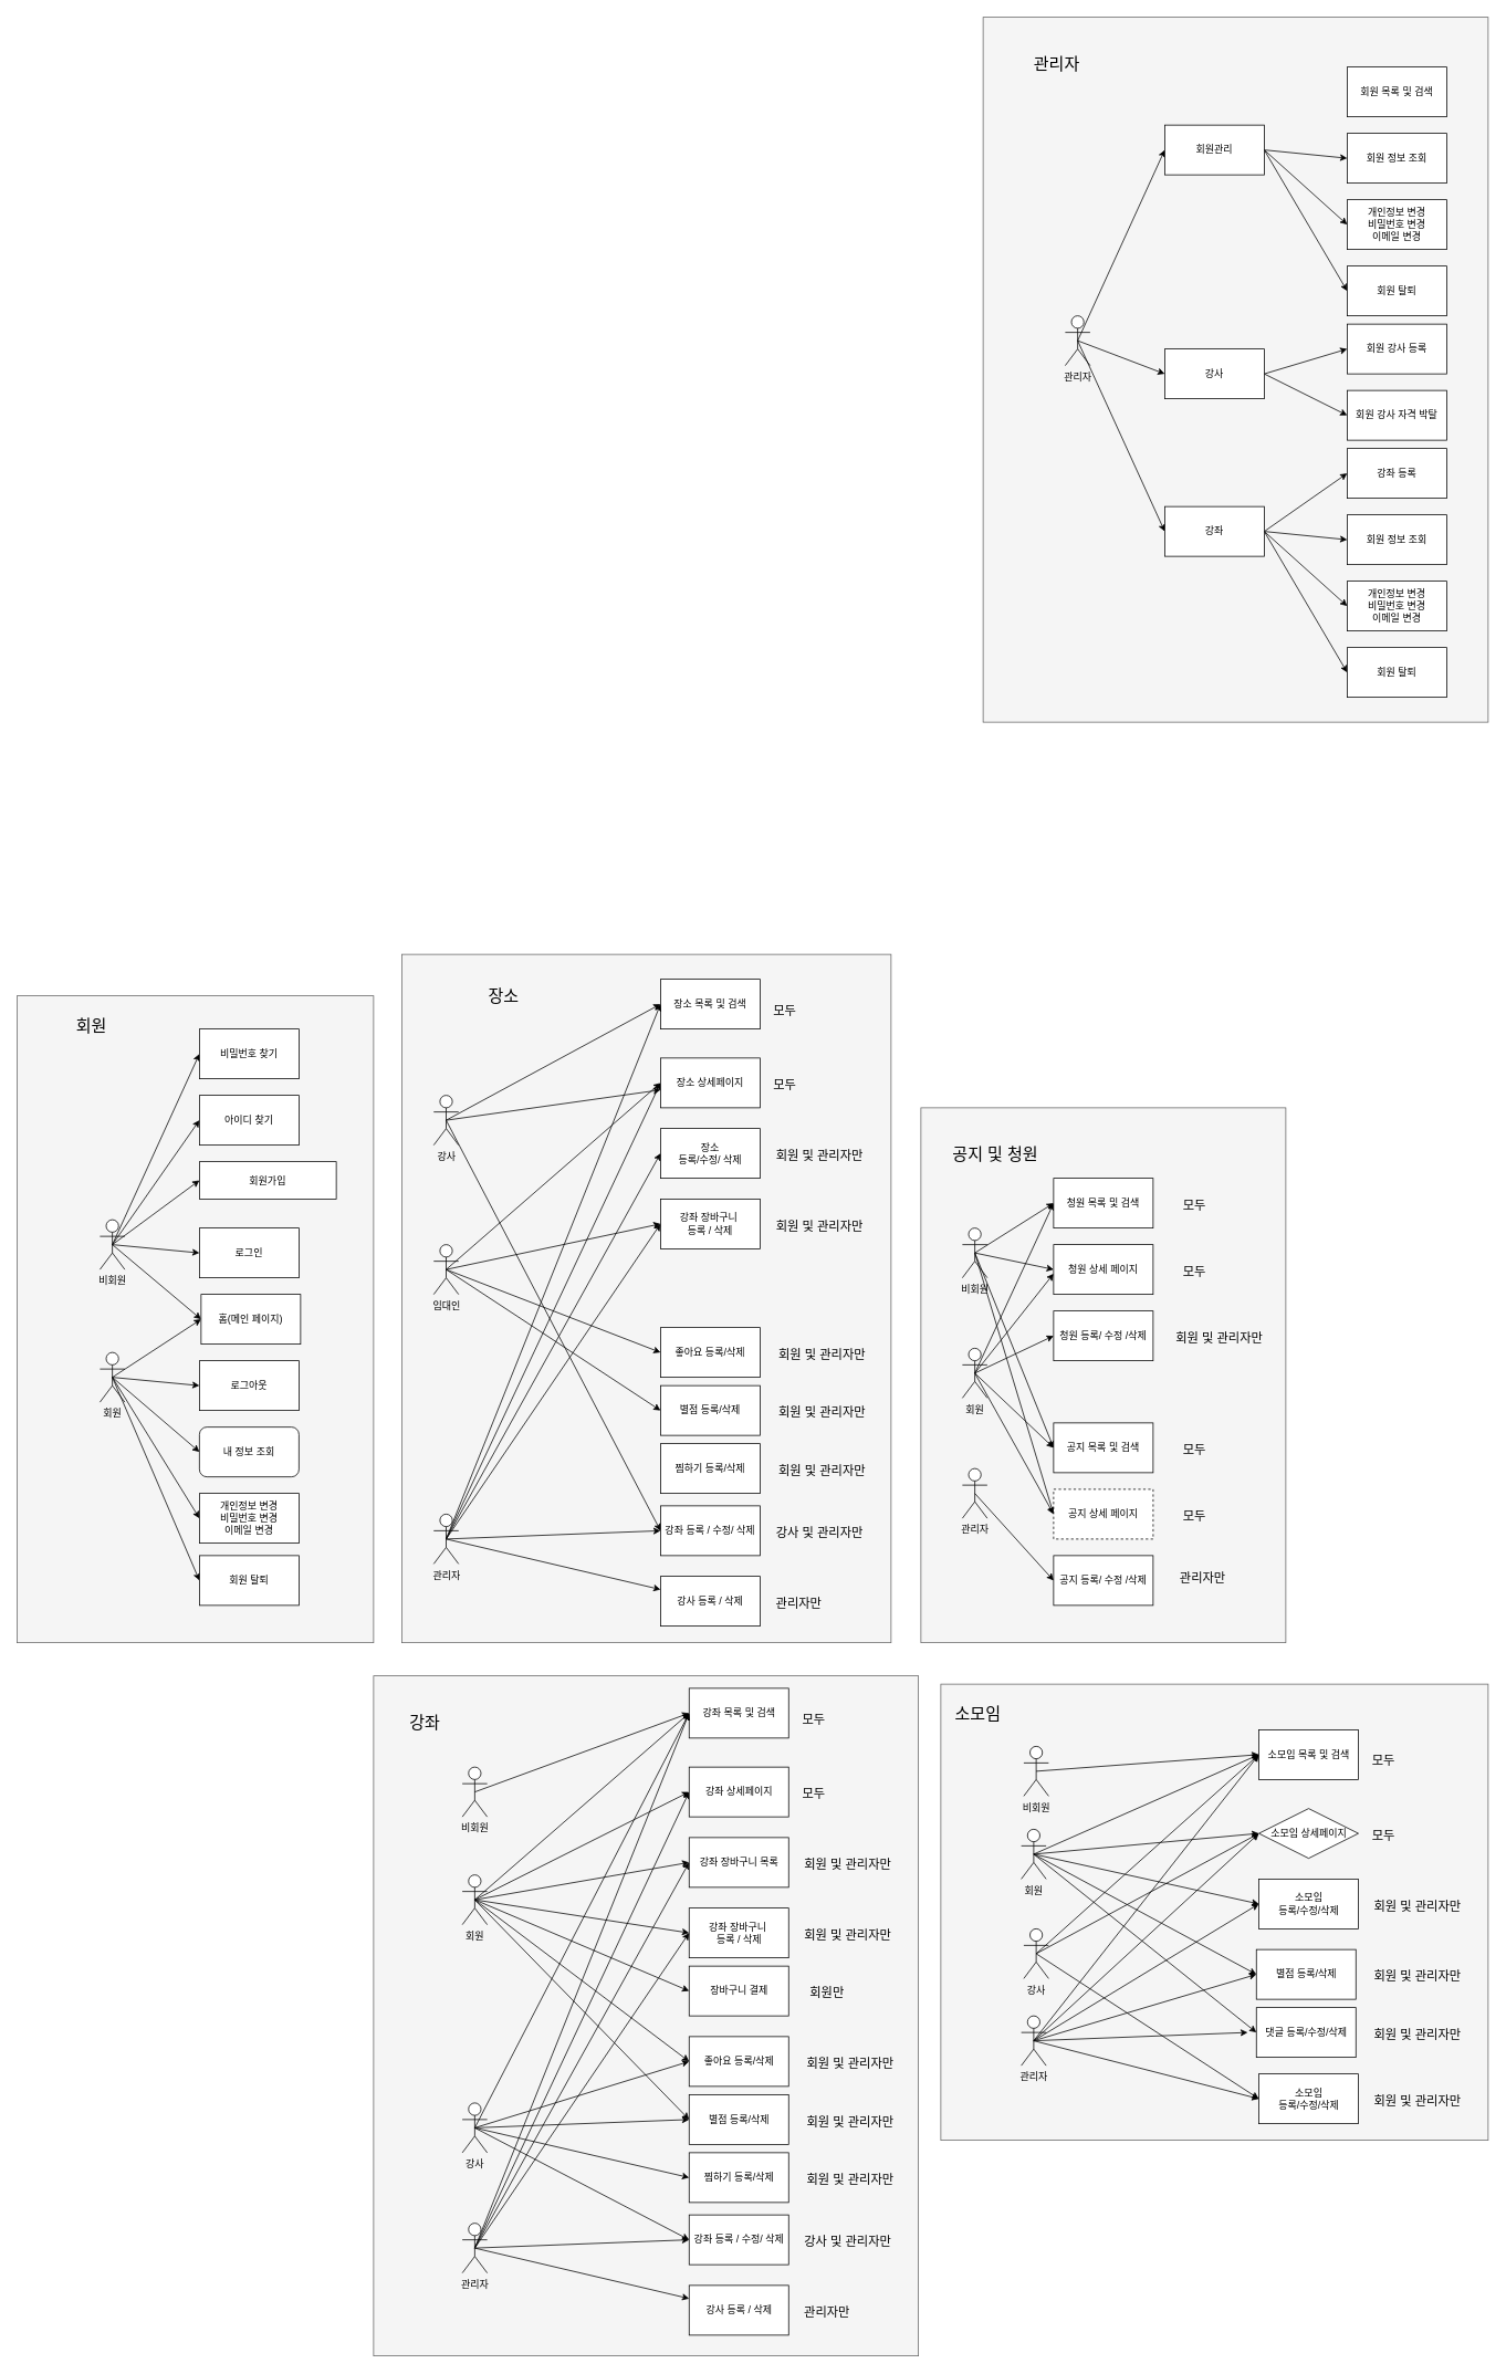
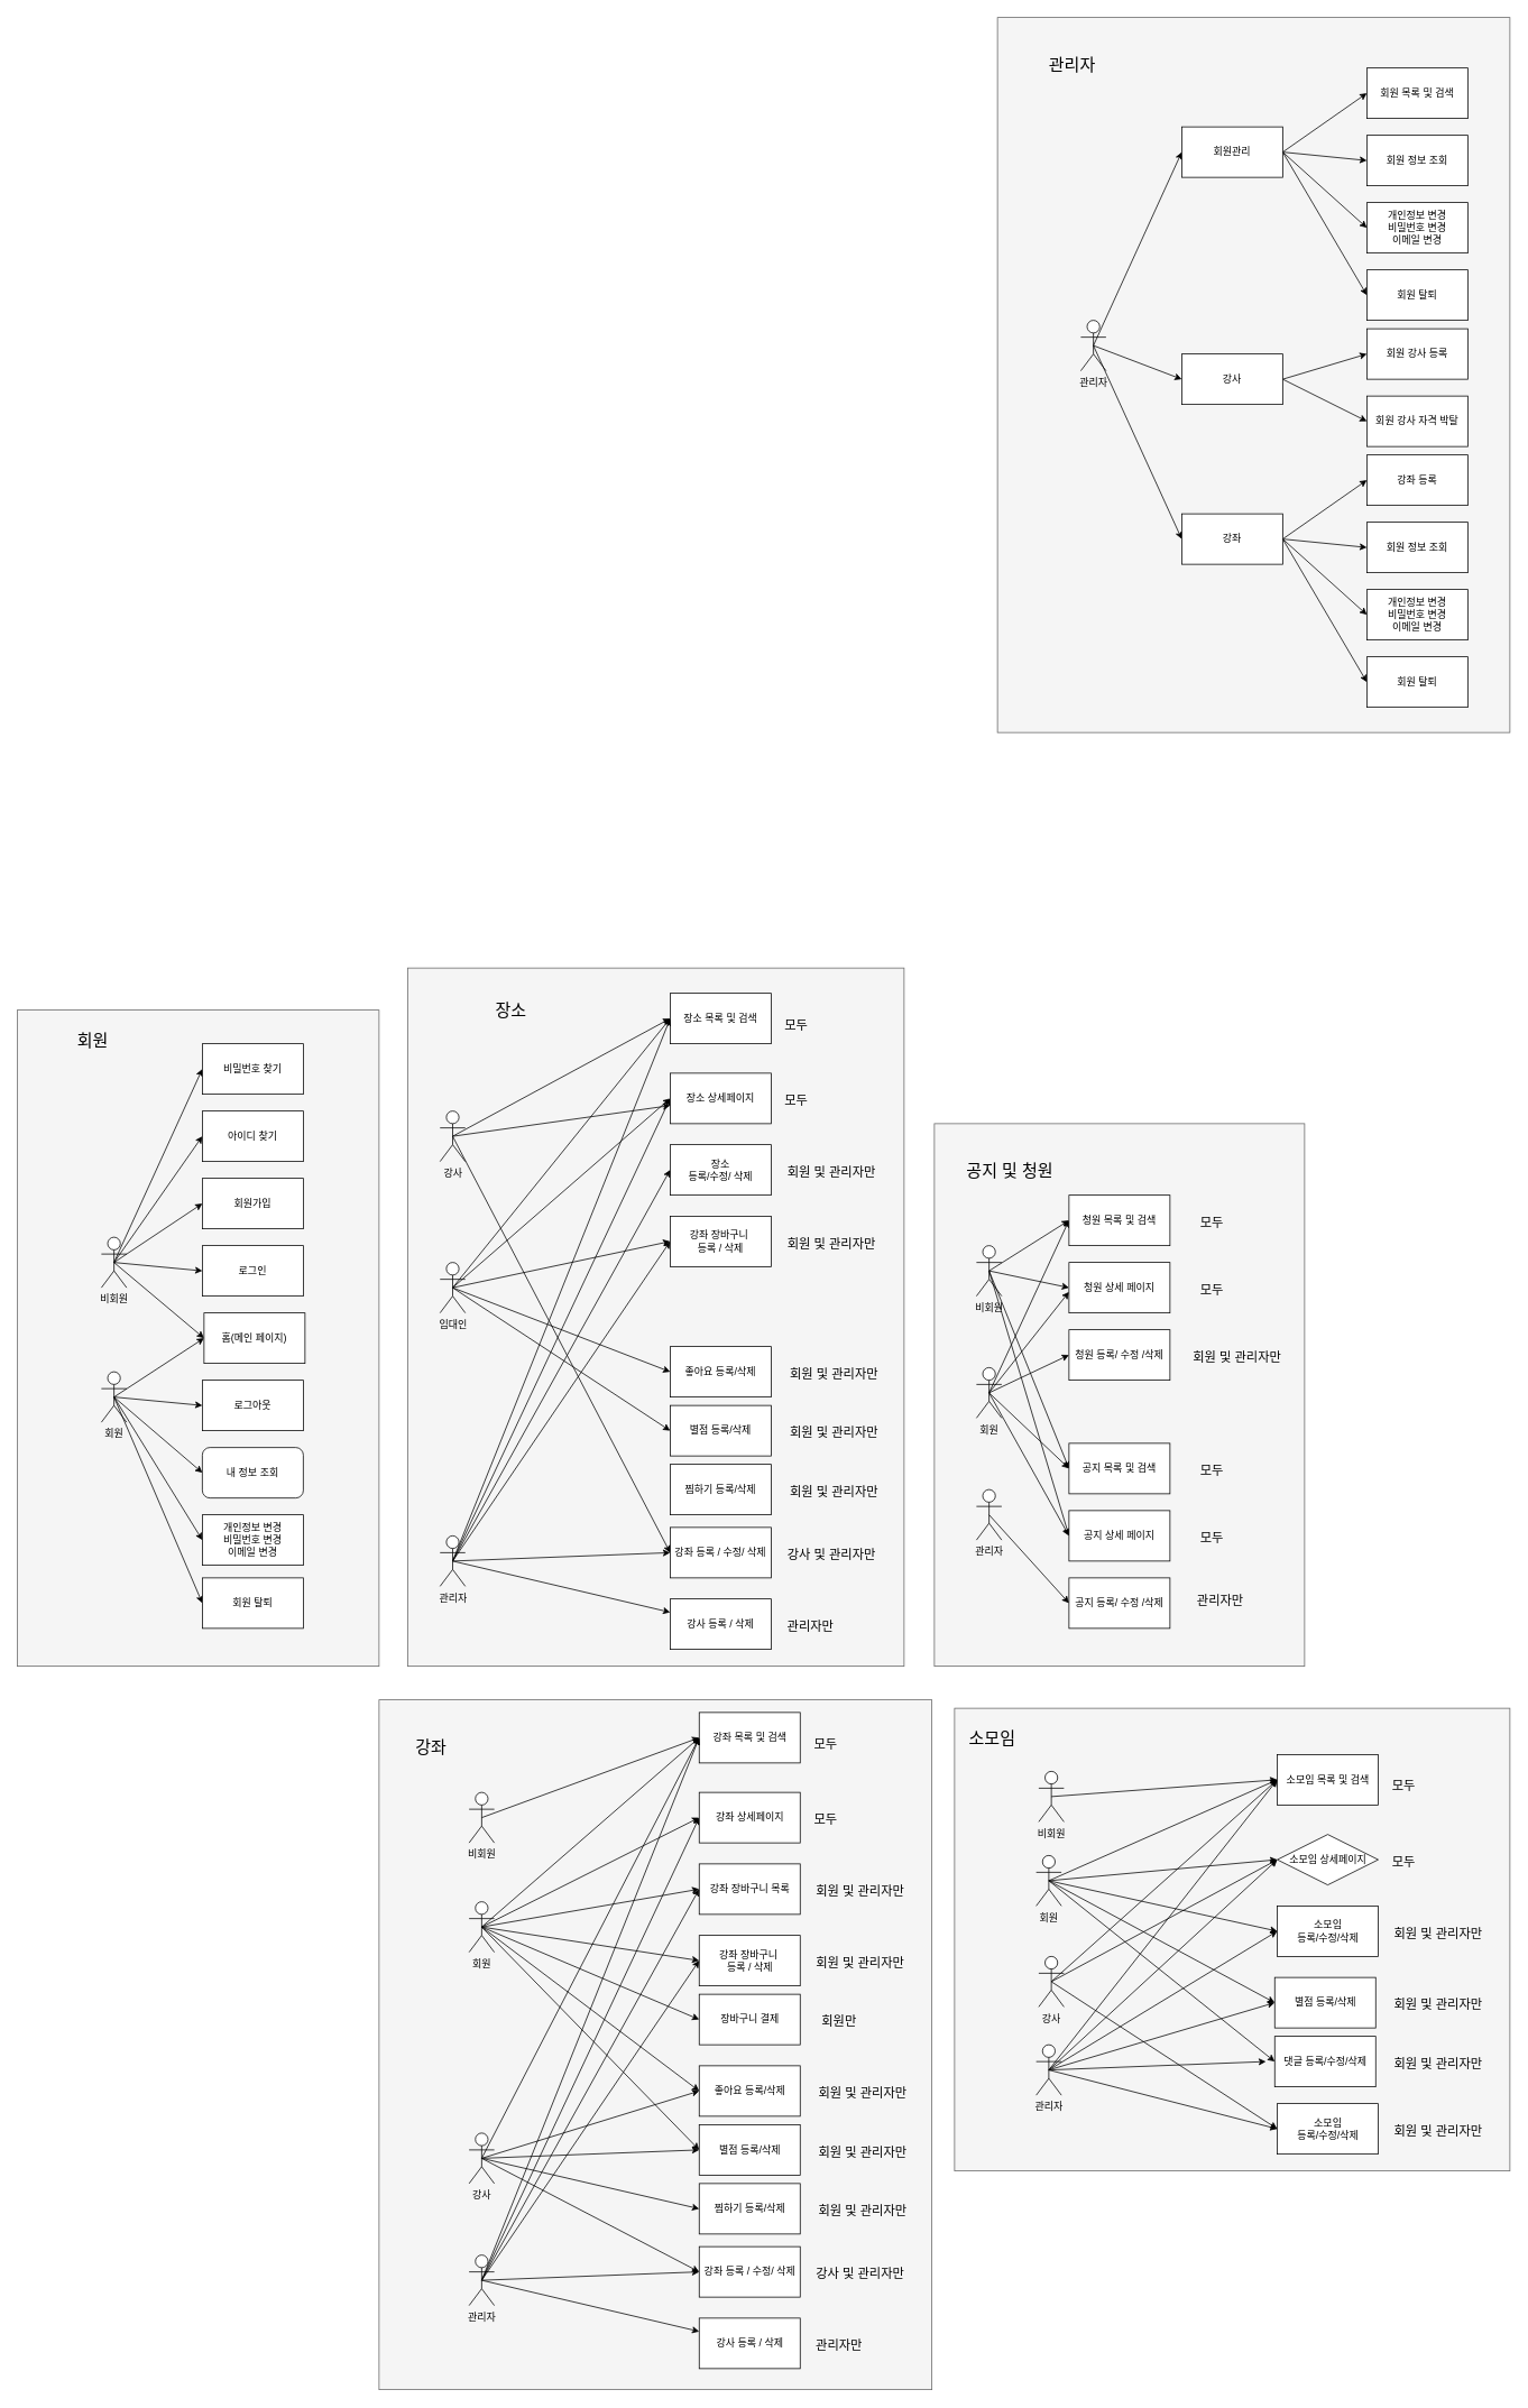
+ <mxCell id="29" style="edgeStyle=none;rounded=0;orthogonalLoop=1;jettySize=auto;html=1;exitX=1;exitY=0.5;exitDx=0;exitDy=0;entryX=0;entryY=0.5;entryDx=0;entryDy=0;" parent="1" source="33" target="34" edge="1"><mxGeometry relative="1" as="geometry" /></mxCell>
+ <mxCell id="147" style="edgeStyle=none;rounded=0;orthogonalLoop=1;jettySize=auto;html=1;exitX=0.5;exitY=0.5;exitDx=0;exitDy=0;exitPerimeter=0;entryX=0;entryY=0.5;entryDx=0;entryDy=0;" parent="1" source="152" target="153" edge="1"><mxGeometry relative="1" as="geometry" /></mxCell>
- <mxCell id="17" value="회원가입" style="rounded=0;whiteSpace=wrap;html=1;" parent="1" vertex="1"><mxGeometry x="240" y="1400" width="165" height="45" as="geometry" /></mxCell>
+ <mxCell id="17" value="회원가입" style="rounded=0;whiteSpace=wrap;html=1;" parent="1" vertex="1"><mxGeometry x="240" y="1400" width="120" height="60" as="geometry" /></mxCell>
- <mxCell id="66" value="공지 상세 페이지" style="rounded=0;whiteSpace=wrap;html=1;dashed=1;" parent="1" vertex="1"><mxGeometry x="1270" y="1795" width="120" height="60" as="geometry" /></mxCell>
+ <mxCell id="66" value="공지 상세 페이지" style="rounded=0;whiteSpace=wrap;html=1;" parent="1" vertex="1"><mxGeometry x="1270" y="1795" width="120" height="60" as="geometry" /></mxCell>
